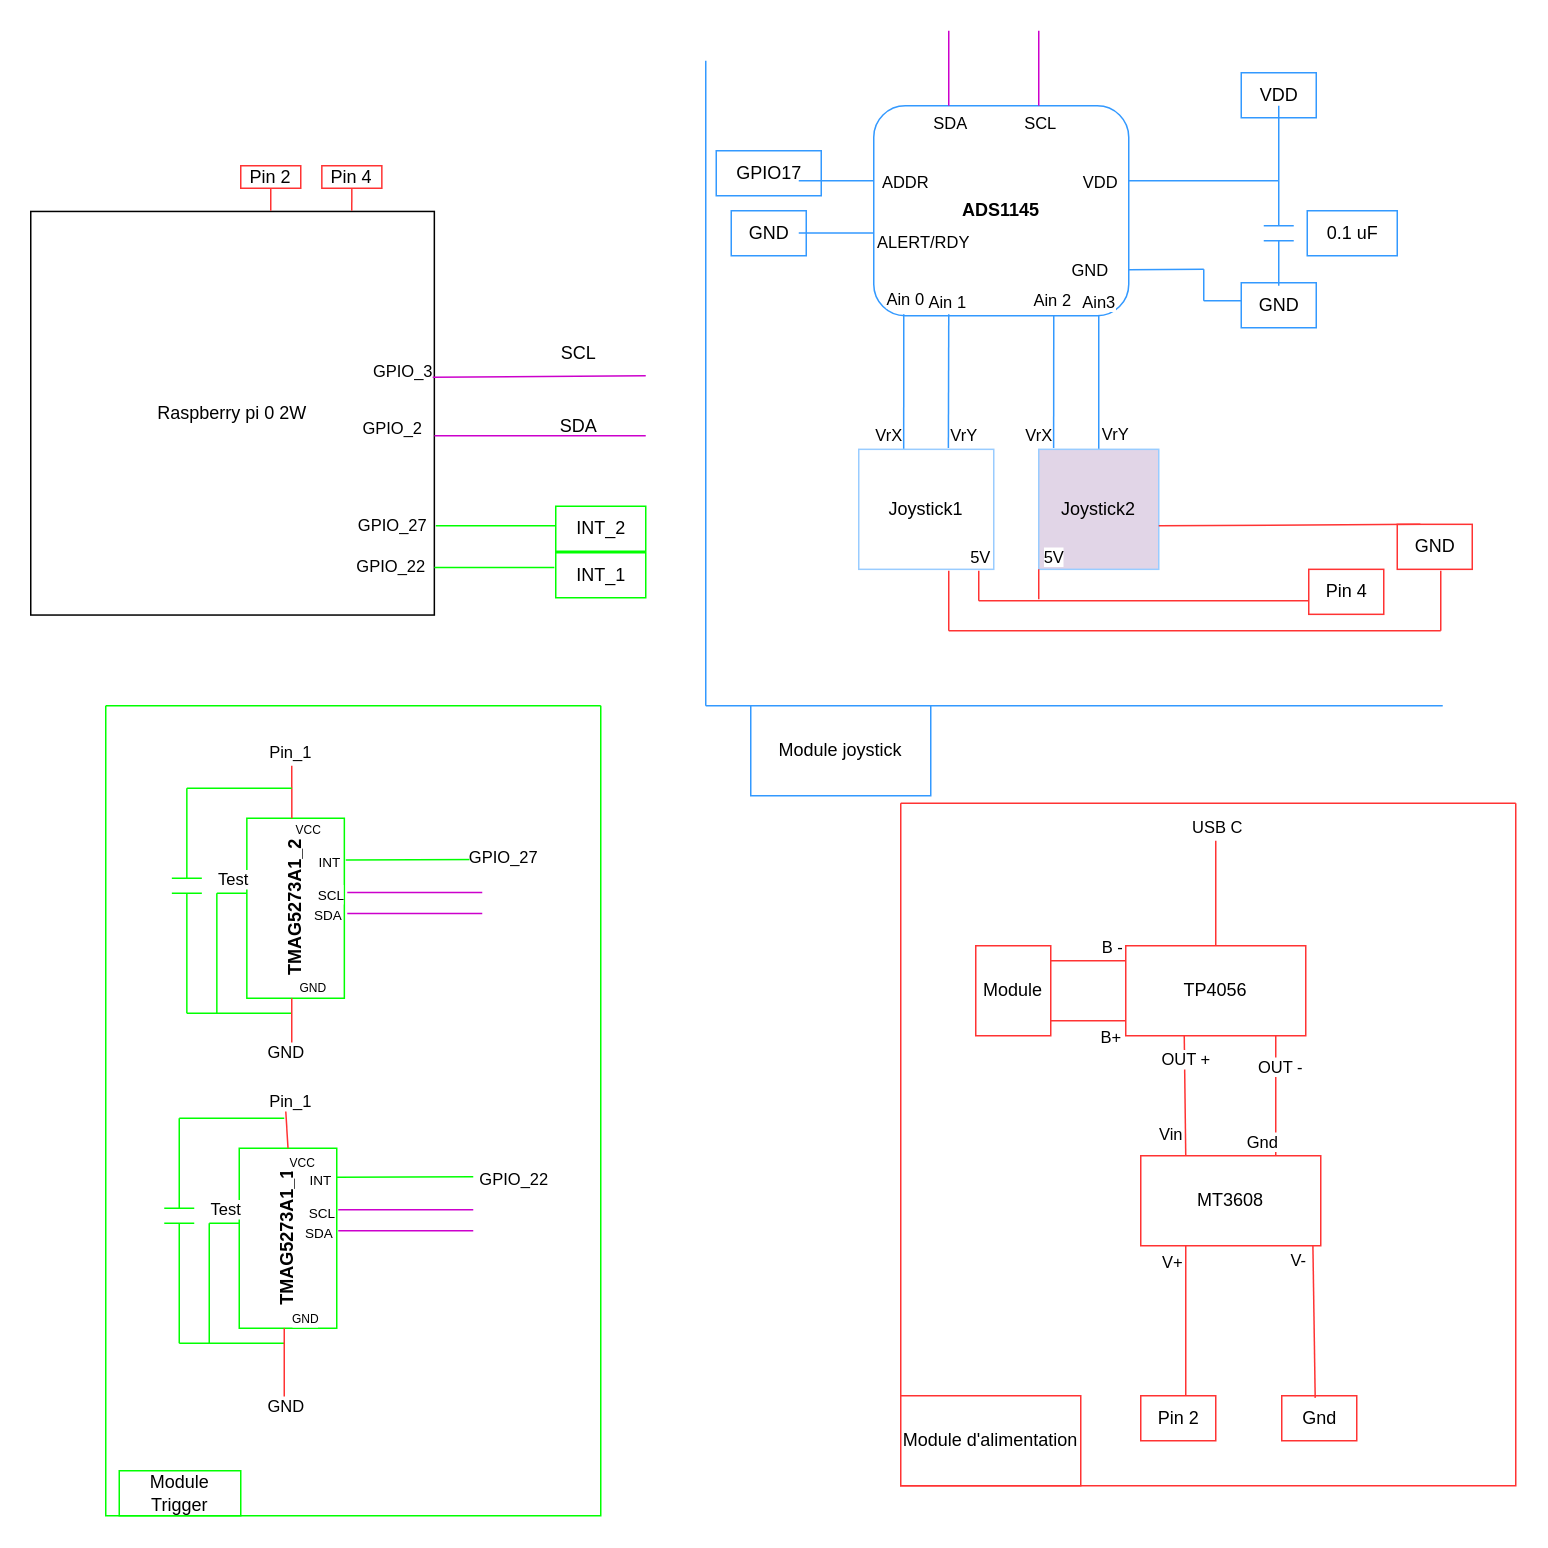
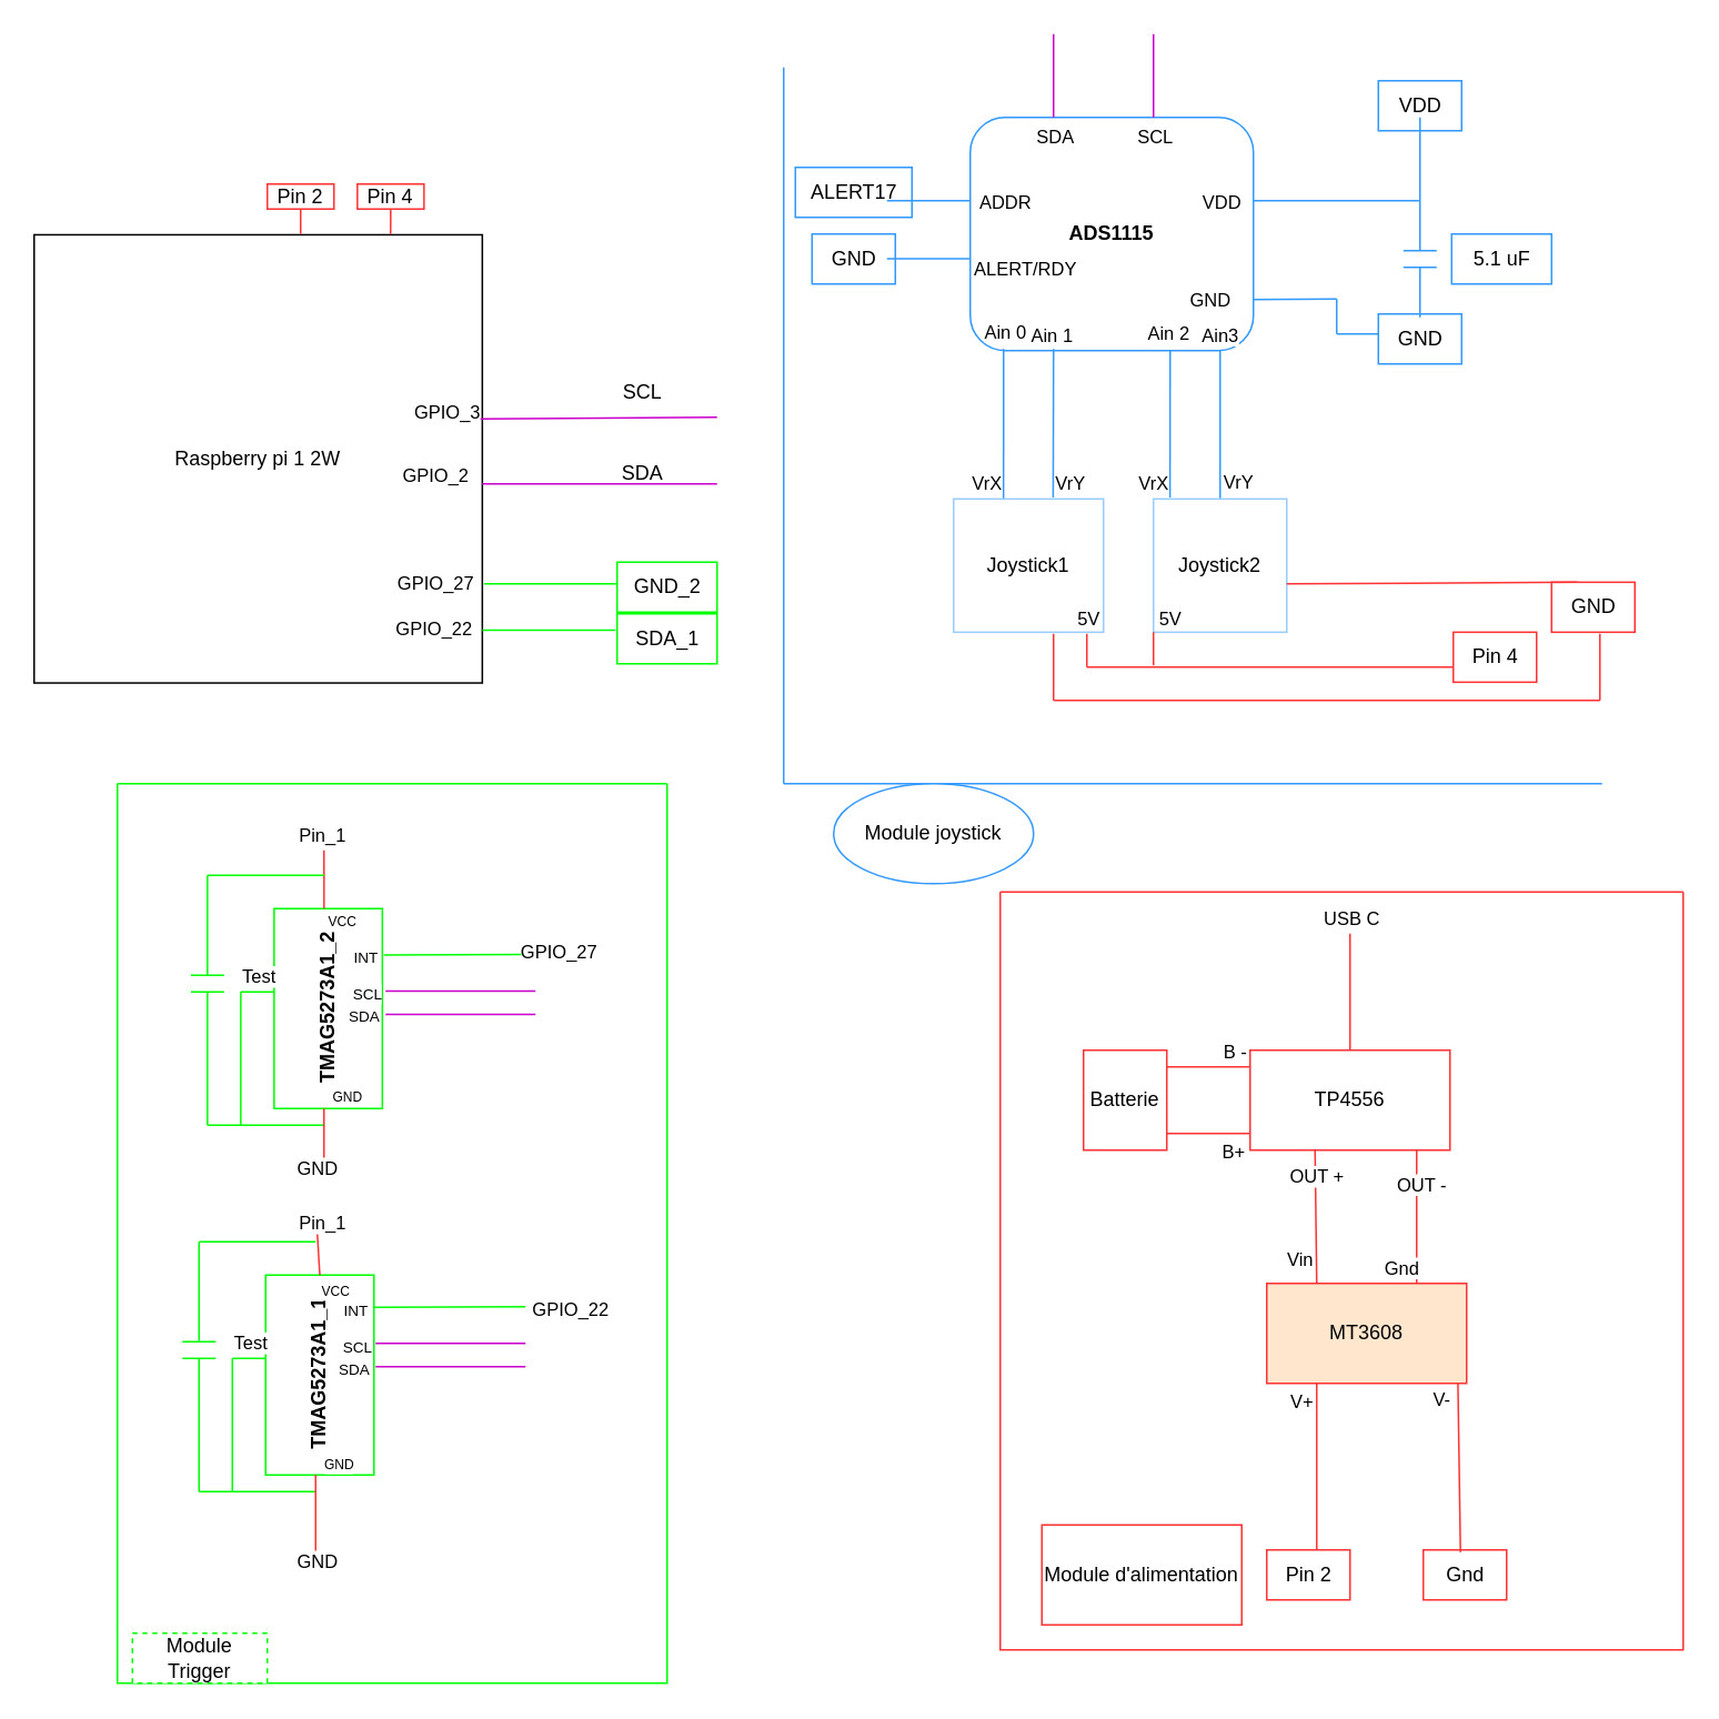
- <mxCell id="121" value="GPIO17" style="text;html=1;align=center;verticalAlign=middle;resizable=0;points=[];autosize=1;strokeColor=#3399FF;fillColor=none;" vertex="1" parent="1"><mxGeometry x="477" y="100" width="70" height="30" as="geometry" /></mxCell>
+ <mxCell id="121" value="ALERT17" style="text;html=1;align=center;verticalAlign=middle;resizable=0;points=[];autosize=1;strokeColor=#3399FF;fillColor=none;" vertex="1" parent="1"><mxGeometry x="477" y="100" width="70" height="30" as="geometry" /></mxCell>
- <mxCell id="73" value="&lt;b&gt;ADS1145&lt;/b&gt;" style="rounded=1;whiteSpace=wrap;html=1;strokeColor=#3399FF;" vertex="1" parent="1"><mxGeometry x="582" y="70" width="170" height="140" as="geometry" /></mxCell>
+ <mxCell id="73" value="&lt;b&gt;ADS1115&lt;/b&gt;" style="rounded=1;whiteSpace=wrap;html=1;strokeColor=#3399FF;" vertex="1" parent="1"><mxGeometry x="582" y="70" width="170" height="140" as="geometry" /></mxCell>
- <mxCell id="87" value="0.1 uF" style="text;html=1;align=center;verticalAlign=middle;resizable=0;points=[];autosize=1;strokeColor=#3399FF;fillColor=none;" vertex="1" parent="1"><mxGeometry x="871" y="140" width="60" height="30" as="geometry" /></mxCell>
+ <mxCell id="87" value="5.1 uF" style="text;html=1;align=center;verticalAlign=middle;resizable=0;points=[];autosize=1;strokeColor=#3399FF;fillColor=none;" vertex="1" parent="1"><mxGeometry x="871" y="140" width="60" height="30" as="geometry" /></mxCell>
- <mxCell id="2" value="Raspberry pi 0 2W" style="whiteSpace=wrap;html=1;aspect=fixed;strokeColor=#000000;" parent="1" vertex="1"><mxGeometry x="20" y="140.47" width="269.06" height="269.06" as="geometry" /></mxCell>
+ <mxCell id="2" value="Raspberry pi 1 2W" style="whiteSpace=wrap;html=1;aspect=fixed;strokeColor=#000000;" parent="1" vertex="1"><mxGeometry x="20" y="140.47" width="269.06" height="269.06" as="geometry" /></mxCell>
- <mxCell id="100" value="Joystick2&lt;br&gt;" style="rounded=0;whiteSpace=wrap;html=1;strokeColor=#99CCFF;fillColor=#e1d5e7;" vertex="1" parent="1"><mxGeometry x="692" y="299.05" width="80" height="80" as="geometry" /></mxCell>
+ <mxCell id="100" value="Joystick2&lt;br&gt;" style="rounded=0;whiteSpace=wrap;html=1;strokeColor=#99CCFF;" vertex="1" parent="1"><mxGeometry x="692" y="299.05" width="80" height="80" as="geometry" /></mxCell>
- <mxCell id="143" value="INT_2" style="text;html=1;align=center;verticalAlign=middle;resizable=0;points=[];autosize=1;strokeColor=#00FF00;fillColor=none;" vertex="1" parent="1"><mxGeometry x="370" y="337" width="60" height="30" as="geometry" /></mxCell>
+ <mxCell id="143" value="GND_2" style="text;html=1;align=center;verticalAlign=middle;resizable=0;points=[];autosize=1;strokeColor=#00FF00;fillColor=none;" vertex="1" parent="1"><mxGeometry x="370" y="337" width="60" height="30" as="geometry" /></mxCell>
- <mxCell id="142" value="INT_1" style="text;html=1;align=center;verticalAlign=middle;resizable=0;points=[];autosize=1;strokeColor=#00FF00;fillColor=none;" vertex="1" parent="1"><mxGeometry x="370" y="368" width="60" height="30" as="geometry" /></mxCell>
+ <mxCell id="142" value="SDA_1" style="text;html=1;align=center;verticalAlign=middle;resizable=0;points=[];autosize=1;strokeColor=#00FF00;fillColor=none;" vertex="1" parent="1"><mxGeometry x="370" y="368" width="60" height="30" as="geometry" /></mxCell>
- <mxCell id="67" value="Module joystick" style="rounded=0;whiteSpace=wrap;html=1;strokeColor=#3399FF;" parent="1" vertex="1"><mxGeometry x="500" y="470" width="120" height="60" as="geometry" /></mxCell>
+ <mxCell id="67" value="Module joystick" style="ellipse;whiteSpace=wrap;html=1;strokeColor=#3399FF;" parent="1" vertex="1"><mxGeometry x="500" y="470" width="120" height="60" as="geometry" /></mxCell>
- <mxCell id="63" value="Module&lt;br&gt;" style="rounded=0;whiteSpace=wrap;html=1;strokeColor=#FF3333;" parent="1" vertex="1"><mxGeometry x="650" y="630" width="50" height="60" as="geometry" /></mxCell>
+ <mxCell id="63" value="Batterie&lt;br&gt;" style="rounded=0;whiteSpace=wrap;html=1;strokeColor=#FF3333;" parent="1" vertex="1"><mxGeometry x="650" y="630" width="50" height="60" as="geometry" /></mxCell>
- <mxCell id="10" value="TP4056" style="rounded=0;whiteSpace=wrap;html=1;strokeColor=#FF3333;" parent="1" vertex="1"><mxGeometry x="750" y="630" width="120" height="60" as="geometry" /></mxCell>
+ <mxCell id="10" value="TP4556" style="rounded=0;whiteSpace=wrap;html=1;strokeColor=#FF3333;" parent="1" vertex="1"><mxGeometry x="750" y="630" width="120" height="60" as="geometry" /></mxCell>
- <mxCell id="25" value="MT3608&lt;br&gt;" style="rounded=0;whiteSpace=wrap;html=1;strokeColor=#FF3333;" parent="1" vertex="1"><mxGeometry x="760" y="770" width="120" height="60" as="geometry" /></mxCell>
+ <mxCell id="25" value="MT3608&lt;br&gt;" style="rounded=0;whiteSpace=wrap;html=1;strokeColor=#FF3333;fillColor=#ffe6cc;" parent="1" vertex="1"><mxGeometry x="760" y="770" width="120" height="60" as="geometry" /></mxCell>
- <mxCell id="137" value="Module d'alimentation" style="rounded=0;whiteSpace=wrap;html=1;strokeColor=#FF3333;" vertex="1" parent="136"><mxGeometry y="395" width="120" height="60" as="geometry" /></mxCell>
+ <mxCell id="137" value="Module d'alimentation" style="rounded=0;whiteSpace=wrap;html=1;strokeColor=#FF3333;" vertex="1" parent="136"><mxGeometry x="25" y="380" width="120" height="60" as="geometry" /></mxCell>
- <mxCell id="134" value="Module Trigger" style="rounded=0;whiteSpace=wrap;html=1;strokeColor=#00FF00;" vertex="1" parent="133"><mxGeometry x="9" y="510" width="81" height="30" as="geometry" /></mxCell>
+ <mxCell id="134" value="Module Trigger" style="rounded=0;whiteSpace=wrap;html=1;strokeColor=#00FF00;dashed=1;" vertex="1" parent="133"><mxGeometry x="9" y="510" width="81" height="30" as="geometry" /></mxCell>
